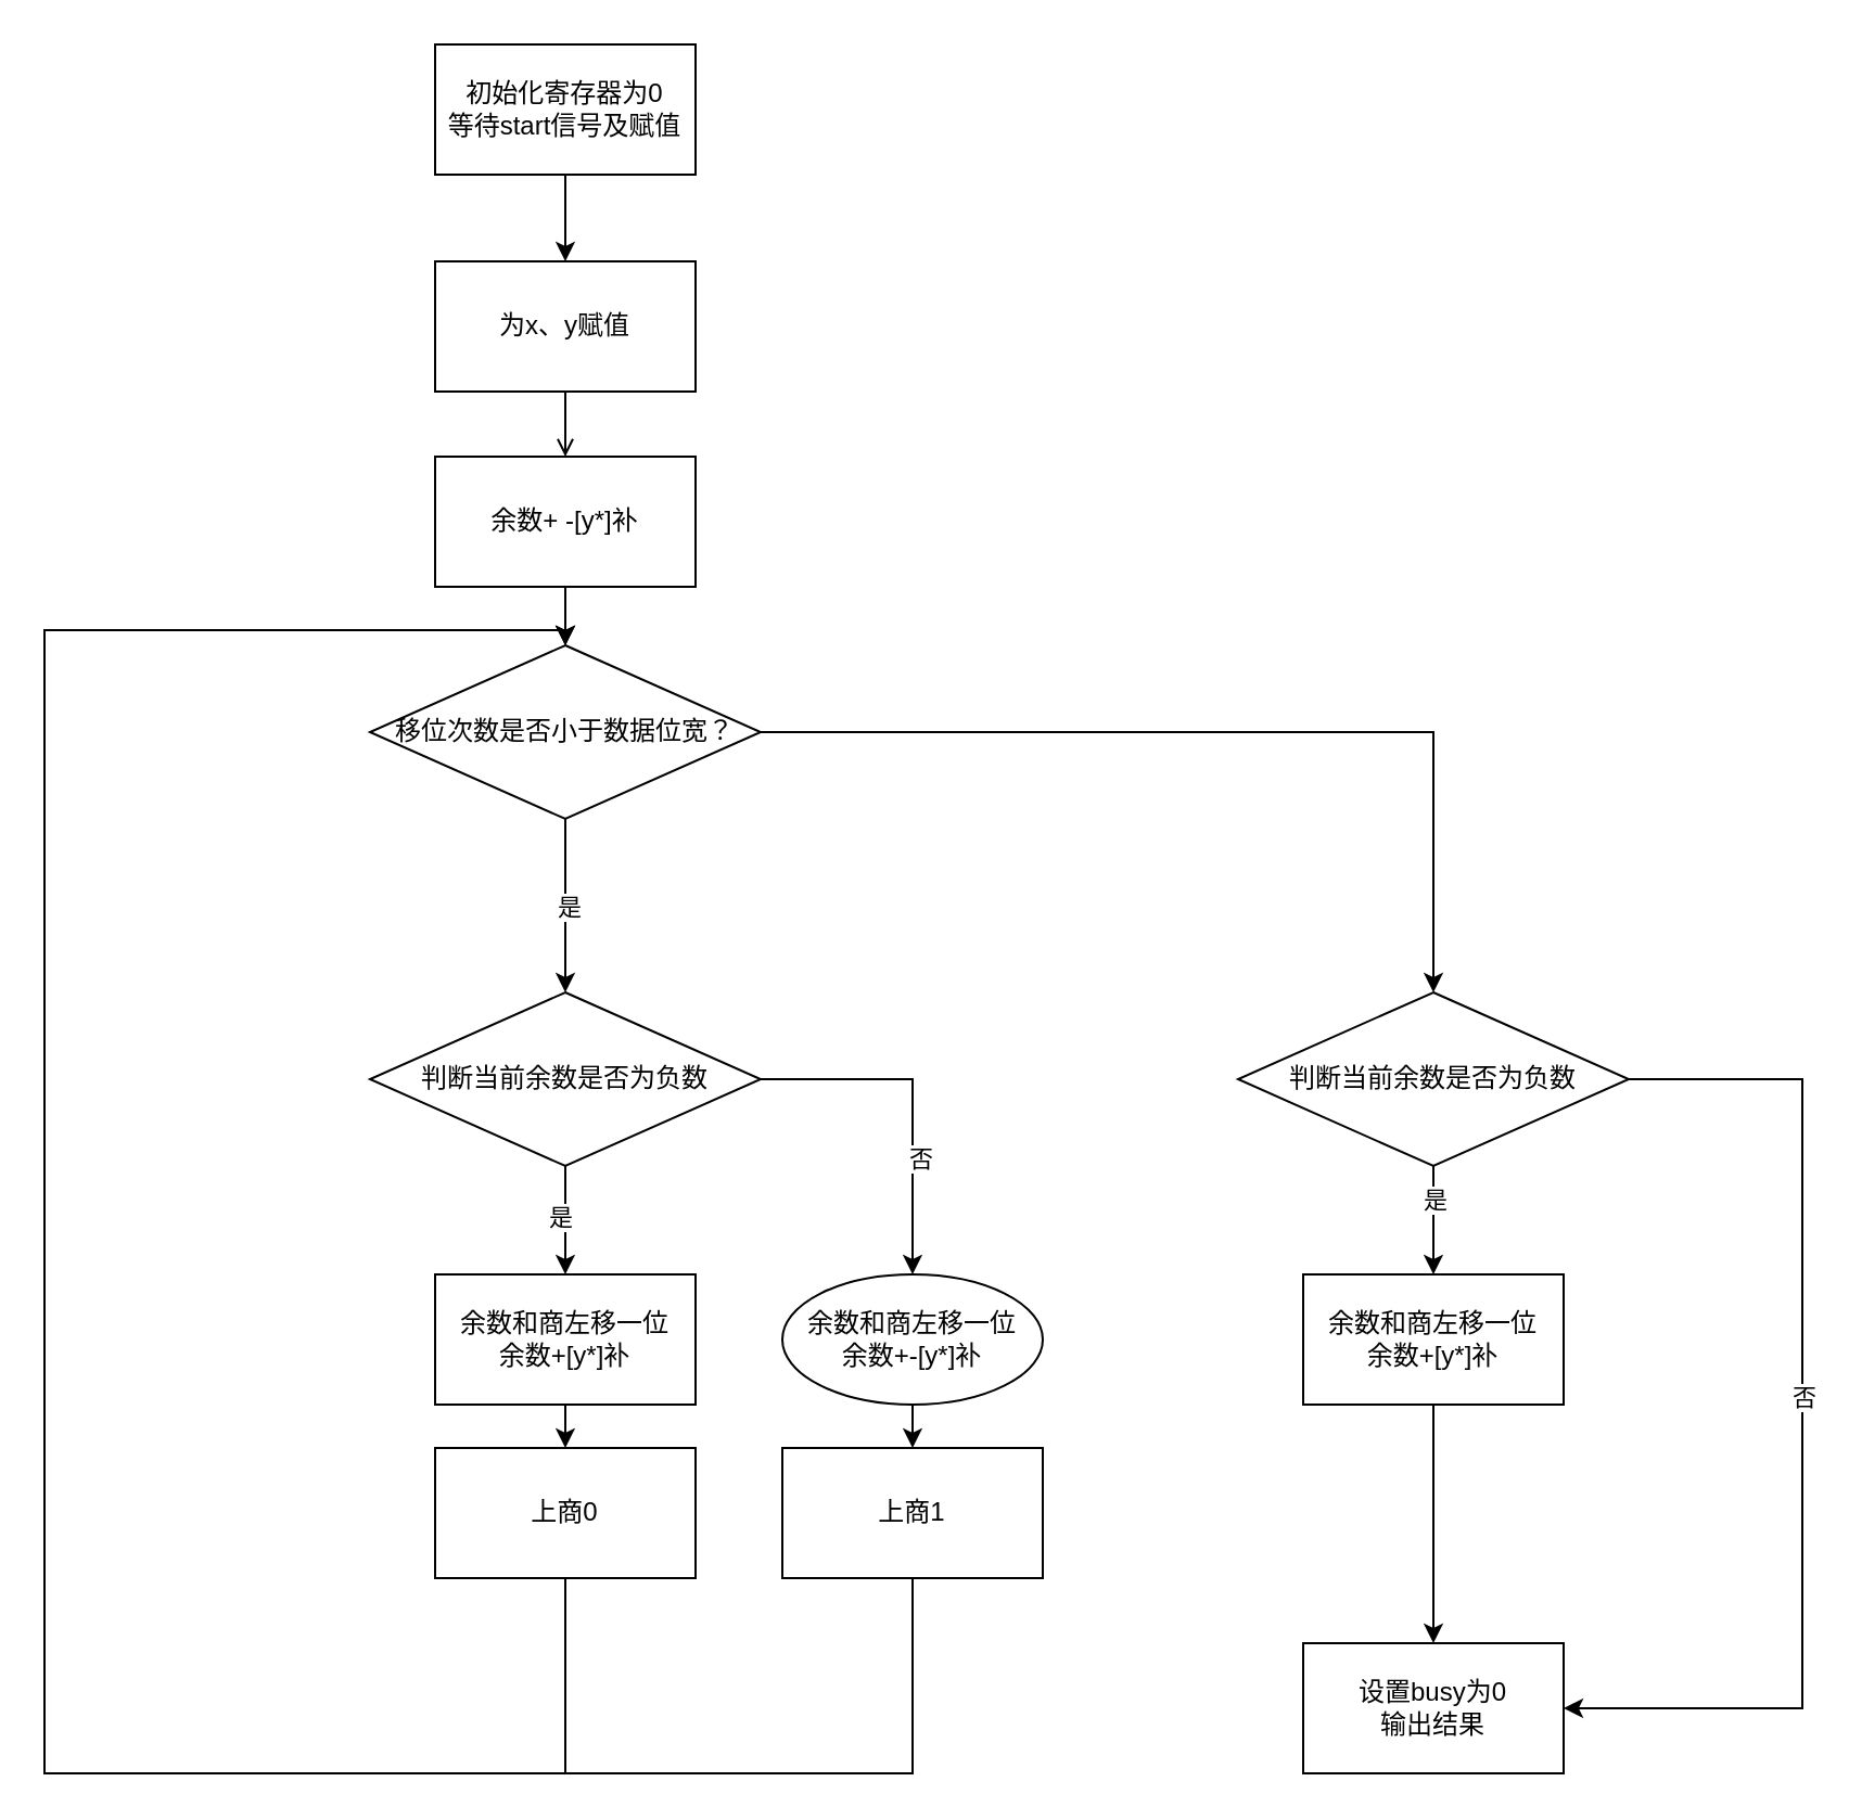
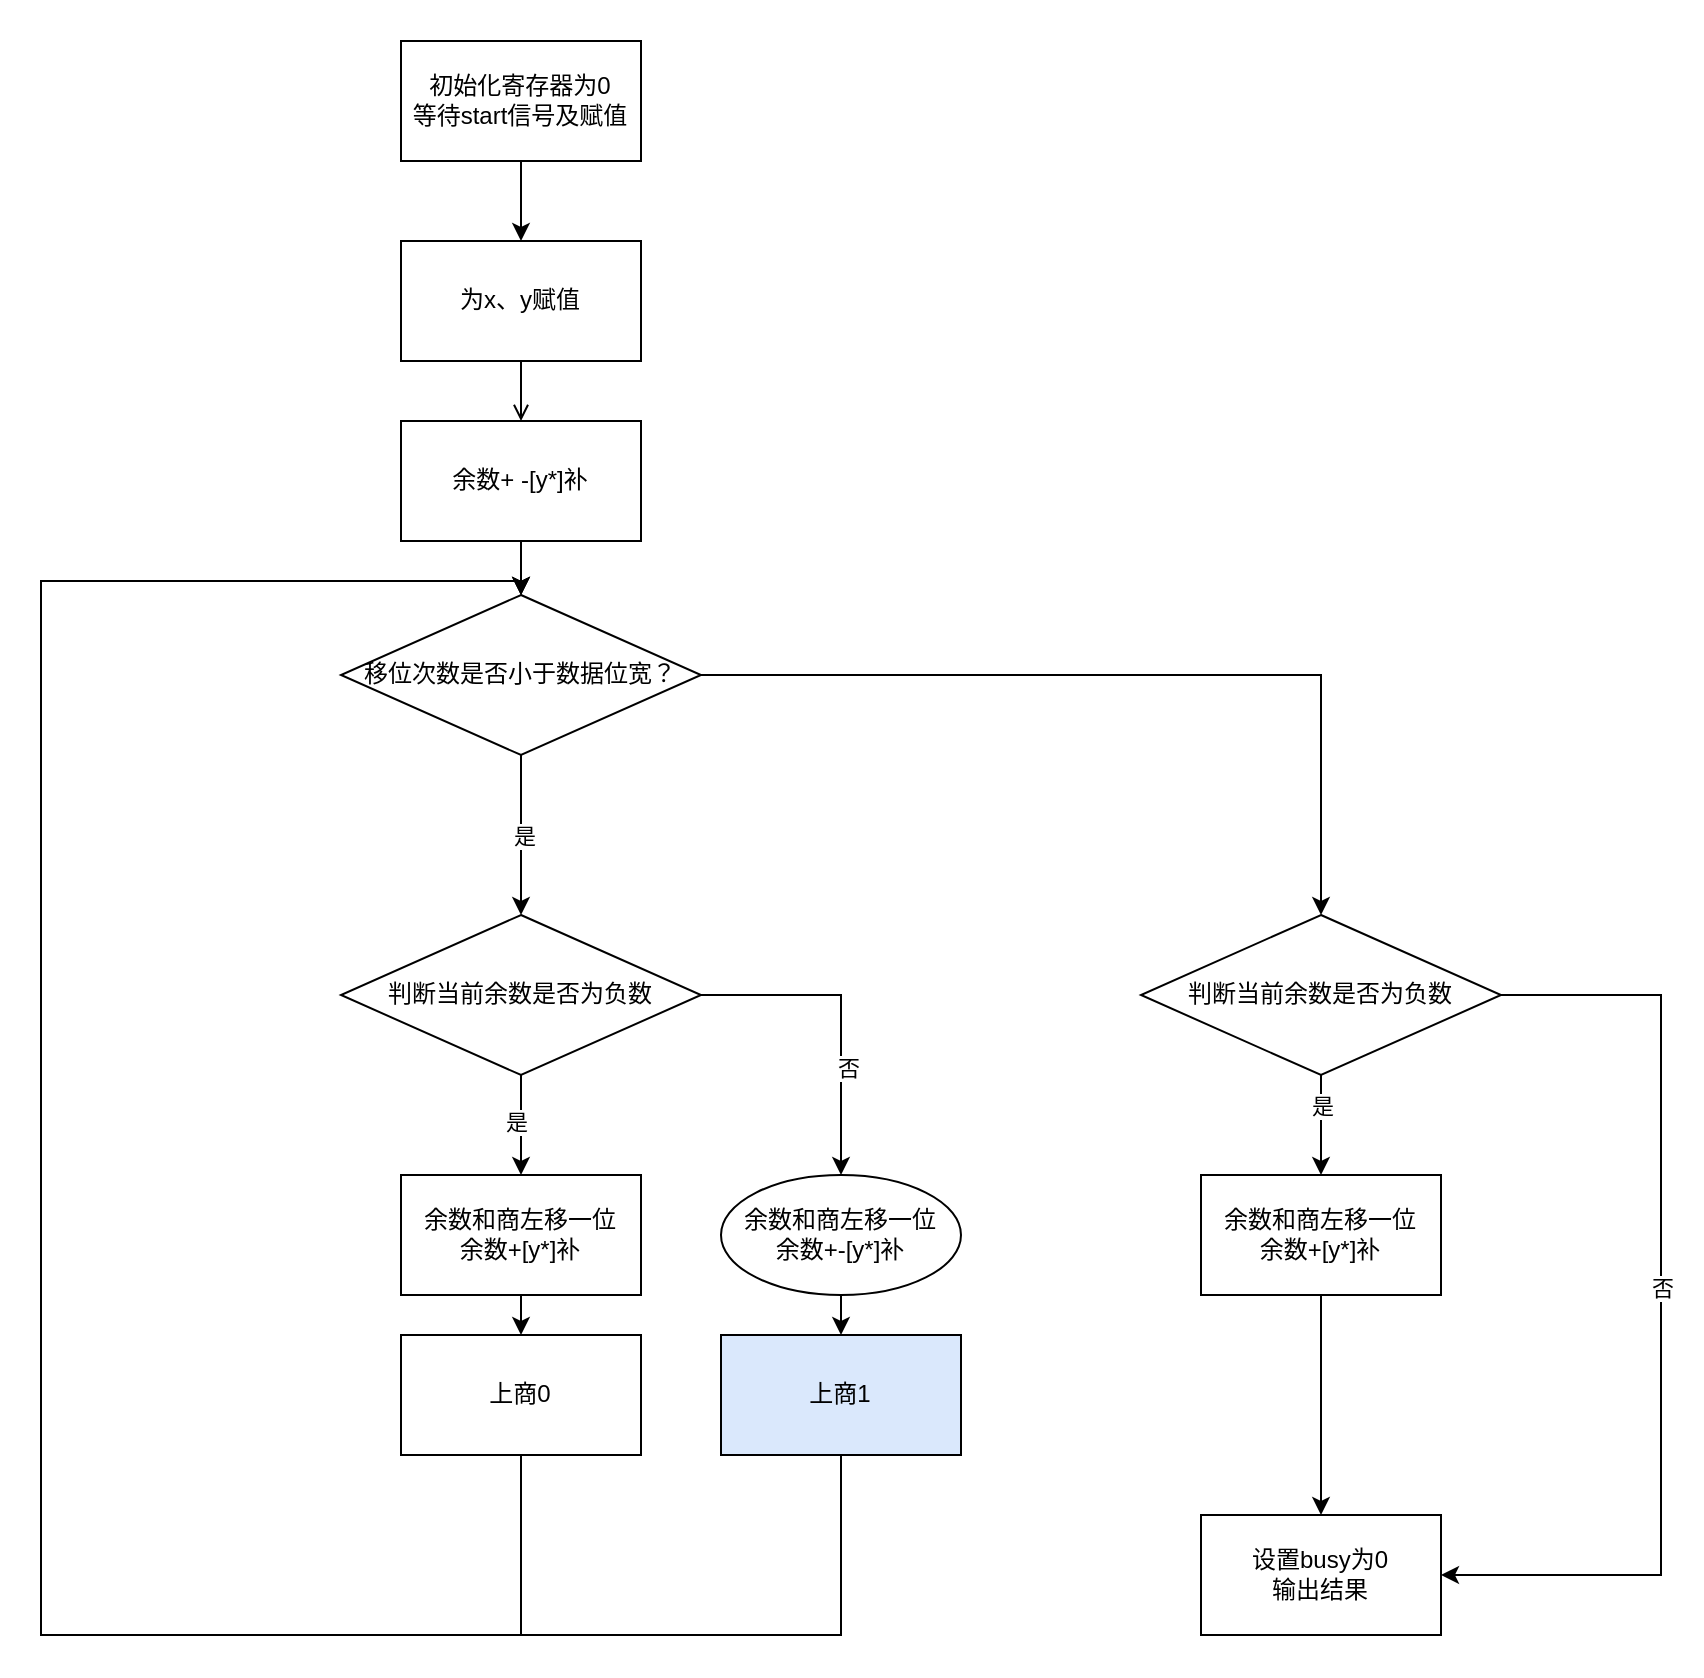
- <mxCell id="20" value="&lt;div&gt;上商1&lt;br&gt;&lt;/div&gt;" style="rounded=0;whiteSpace=wrap;html=1;" vertex="1" parent="1"><mxGeometry x="360" y="667" width="120" height="60" as="geometry" /></mxCell>
+ <mxCell id="20" value="&lt;div&gt;上商1&lt;br&gt;&lt;/div&gt;" style="rounded=0;whiteSpace=wrap;html=1;fillColor=#dae8fc;" vertex="1" parent="1"><mxGeometry x="360" y="667" width="120" height="60" as="geometry" /></mxCell>
